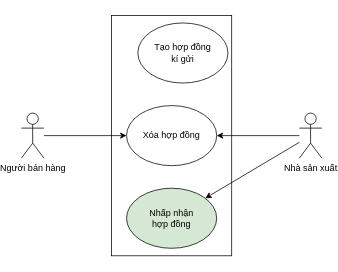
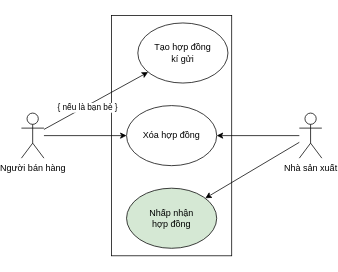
+ <mxCell id="5" value="" style="endArrow=classic;html=1;rounded=0;" parent="1" source="3" target="4" edge="1"><mxGeometry width="50" height="50" relative="1" as="geometry"><mxPoint x="200" y="240" as="sourcePoint" /><mxPoint x="250" y="190" as="targetPoint" /></mxGeometry></mxCell>
+ <mxCell id="6" value="{ nếu là bạn bè }" style="edgeLabel;html=1;align=center;verticalAlign=middle;resizable=0;points=[];" parent="5" vertex="1" connectable="0"><mxGeometry x="-0.179" y="-2" relative="1" as="geometry"><mxPoint as="offset" /></mxGeometry></mxCell>
